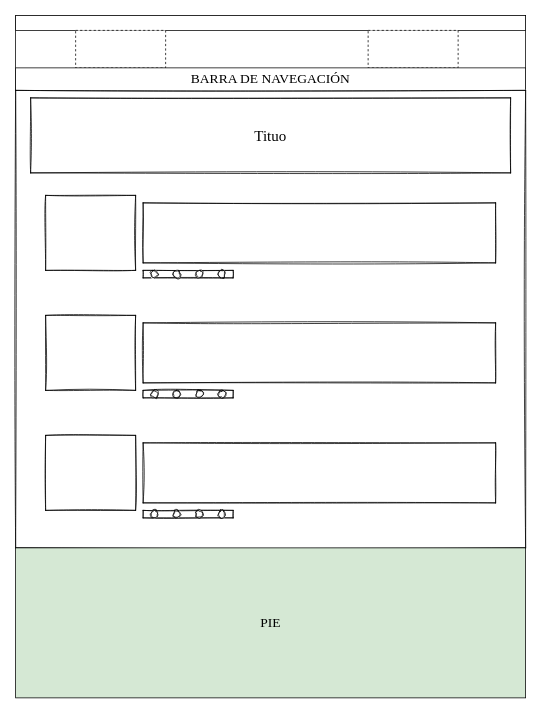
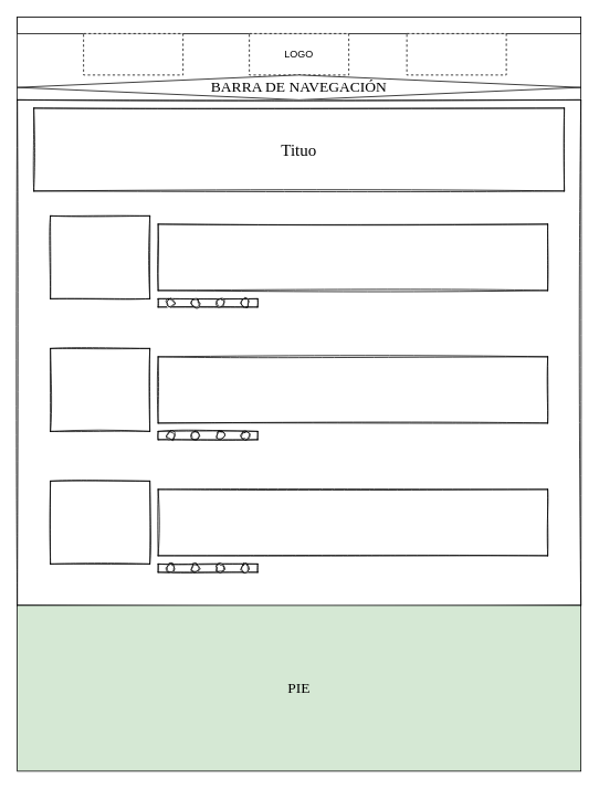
+ <mxCell id="5" value="LOGO" style="rounded=0;whiteSpace=wrap;html=1;shadow=0;dashed=1;" parent="1" vertex="1"><mxGeometry x="300" y="40" width="120" height="50" as="geometry" /></mxCell>
- <mxCell id="7" value="BARRA DE NAVEGACIÓN" style="rounded=0;whiteSpace=wrap;html=1;hachureGap=4;pointerEvents=0;fontFamily=Architects Daughter;fontSource=https%3A%2F%2Ffonts.googleapis.com%2Fcss%3Ffamily%3DArchitects%2BDaughter;fontSize=18;" parent="1" vertex="1"><mxGeometry x="20" y="90" width="680" height="30" as="geometry" /></mxCell>
+ <mxCell id="7" value="BARRA DE NAVEGACIÓN" style="rhombus;whiteSpace=wrap;html=1;hachureGap=4;pointerEvents=0;fontFamily=Architects Daughter;fontSource=https%3A%2F%2Ffonts.googleapis.com%2Fcss%3Ffamily%3DArchitects%2BDaughter;fontSize=18;" parent="1" vertex="1"><mxGeometry x="20" y="90" width="680" height="30" as="geometry" /></mxCell>
